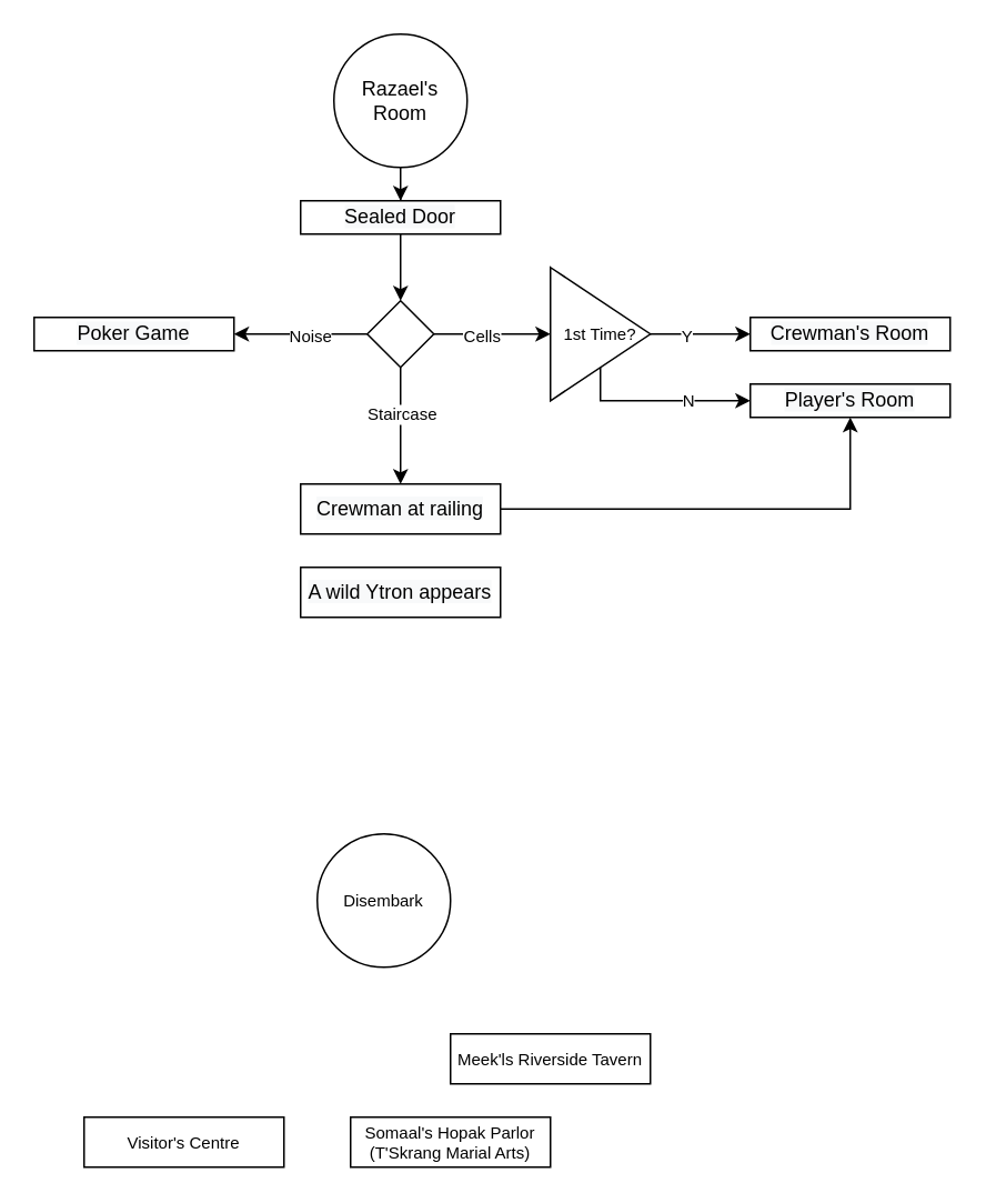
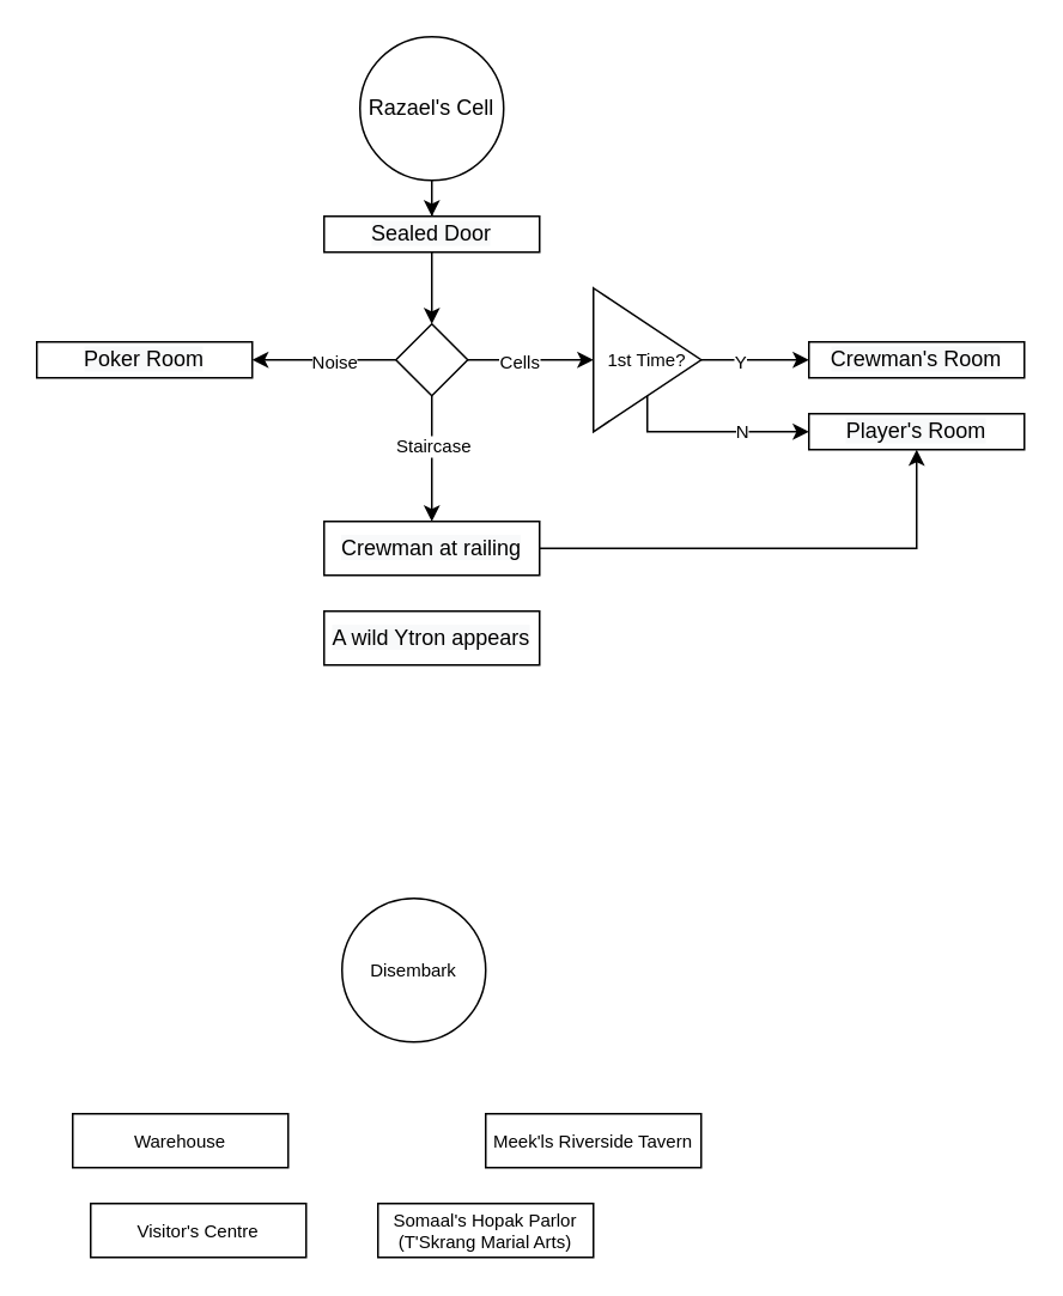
- <mxCell id="3" value="Razael's Room" style="ellipse;whiteSpace=wrap;html=1;aspect=fixed;" vertex="1" parent="1"><mxGeometry x="200" y="20" width="80" height="80" as="geometry" /></mxCell>
+ <mxCell id="3" value="Razael's Cell" style="ellipse;whiteSpace=wrap;html=1;aspect=fixed;" vertex="1" parent="1"><mxGeometry x="200" y="20" width="80" height="80" as="geometry" /></mxCell>
- <mxCell id="22" value="&lt;span style=&quot;color: rgb(0, 0, 0); font-family: Helvetica; font-size: 12px; font-style: normal; font-variant-ligatures: normal; font-variant-caps: normal; font-weight: 400; letter-spacing: normal; orphans: 2; text-align: center; text-indent: 0px; text-transform: none; widows: 2; word-spacing: 0px; -webkit-text-stroke-width: 0px; background-color: rgb(248, 249, 250); text-decoration-thickness: initial; text-decoration-style: initial; text-decoration-color: initial; float: none; display: inline !important;&quot;&gt;Poker Game&lt;/span&gt;" style="rounded=0;whiteSpace=wrap;html=1;" vertex="1" parent="1"><mxGeometry x="20" y="190" width="120" height="20" as="geometry" /></mxCell>
+ <mxCell id="22" value="&lt;span style=&quot;color: rgb(0, 0, 0); font-family: Helvetica; font-size: 12px; font-style: normal; font-variant-ligatures: normal; font-variant-caps: normal; font-weight: 400; letter-spacing: normal; orphans: 2; text-align: center; text-indent: 0px; text-transform: none; widows: 2; word-spacing: 0px; -webkit-text-stroke-width: 0px; background-color: rgb(248, 249, 250); text-decoration-thickness: initial; text-decoration-style: initial; text-decoration-color: initial; float: none; display: inline !important;&quot;&gt;Poker Room&lt;/span&gt;" style="rounded=0;whiteSpace=wrap;html=1;" vertex="1" parent="1"><mxGeometry x="20" y="190" width="120" height="20" as="geometry" /></mxCell>
+ <mxCell id="25" value="Warehouse" style="rounded=0;whiteSpace=wrap;html=1;fontSize=10;" vertex="1" parent="1"><mxGeometry x="40" y="620" width="120" height="30" as="geometry" /></mxCell>
